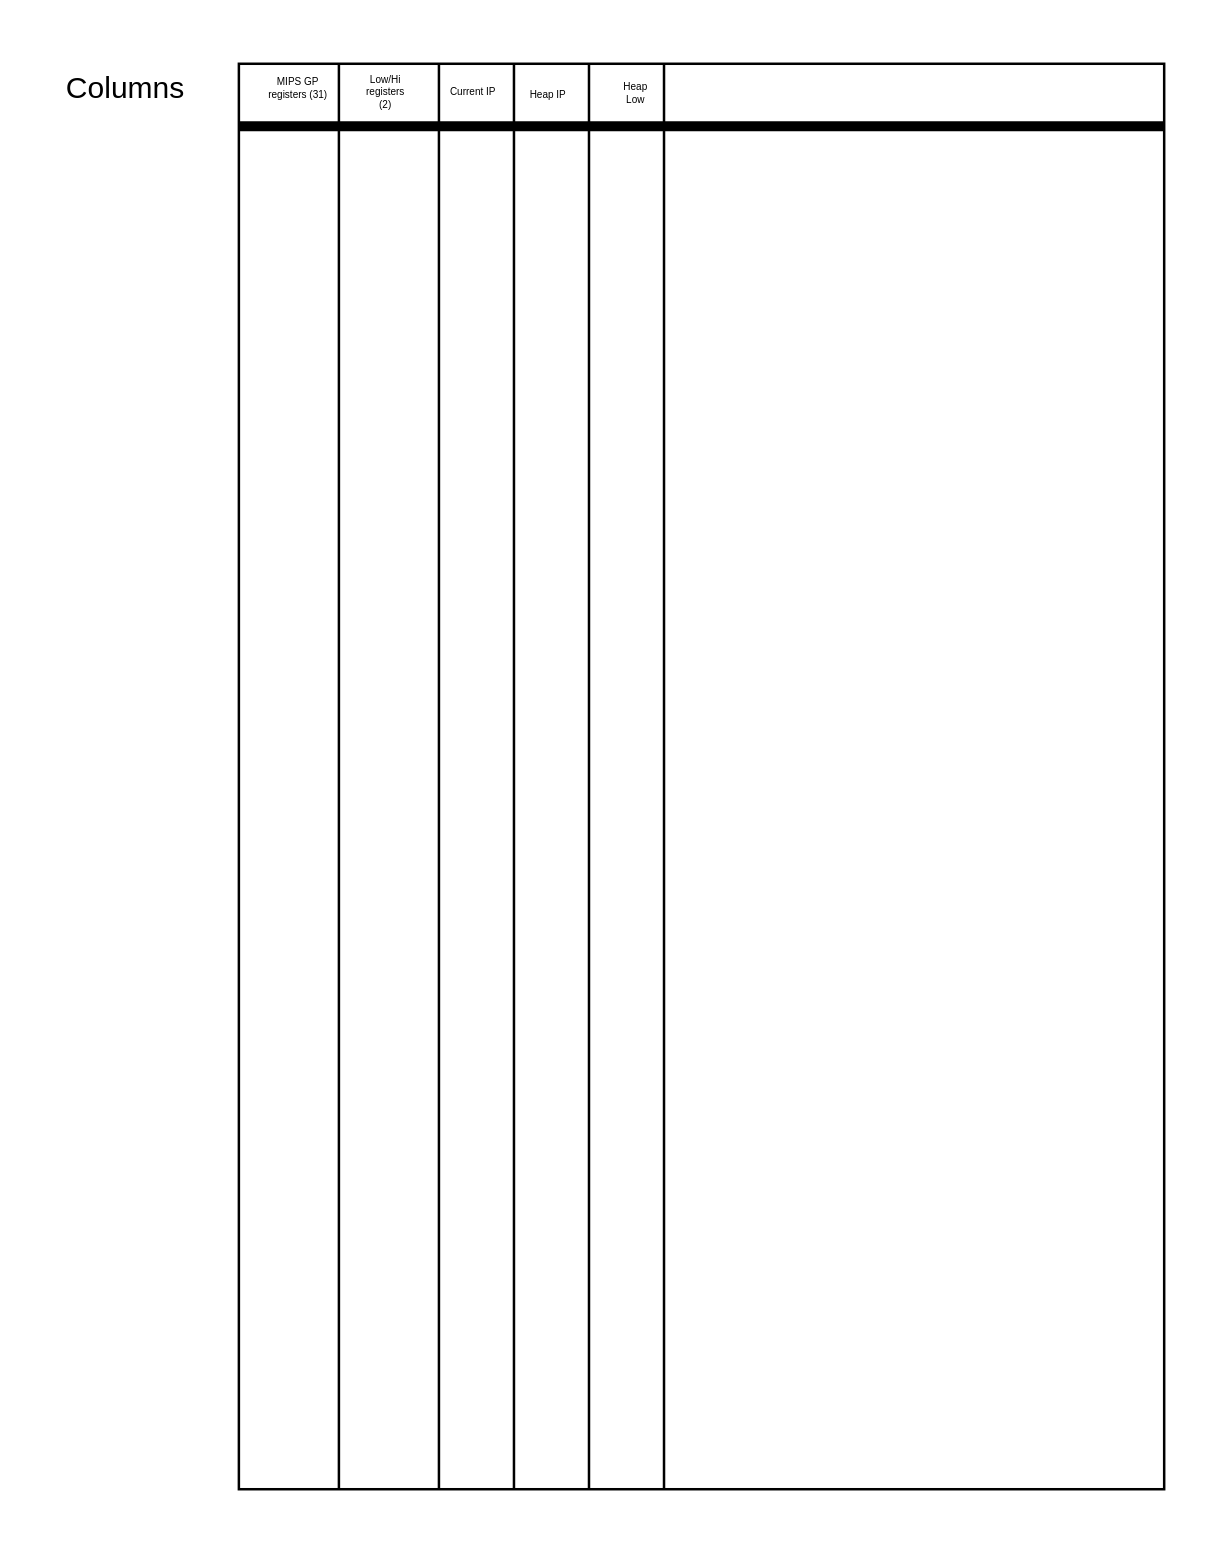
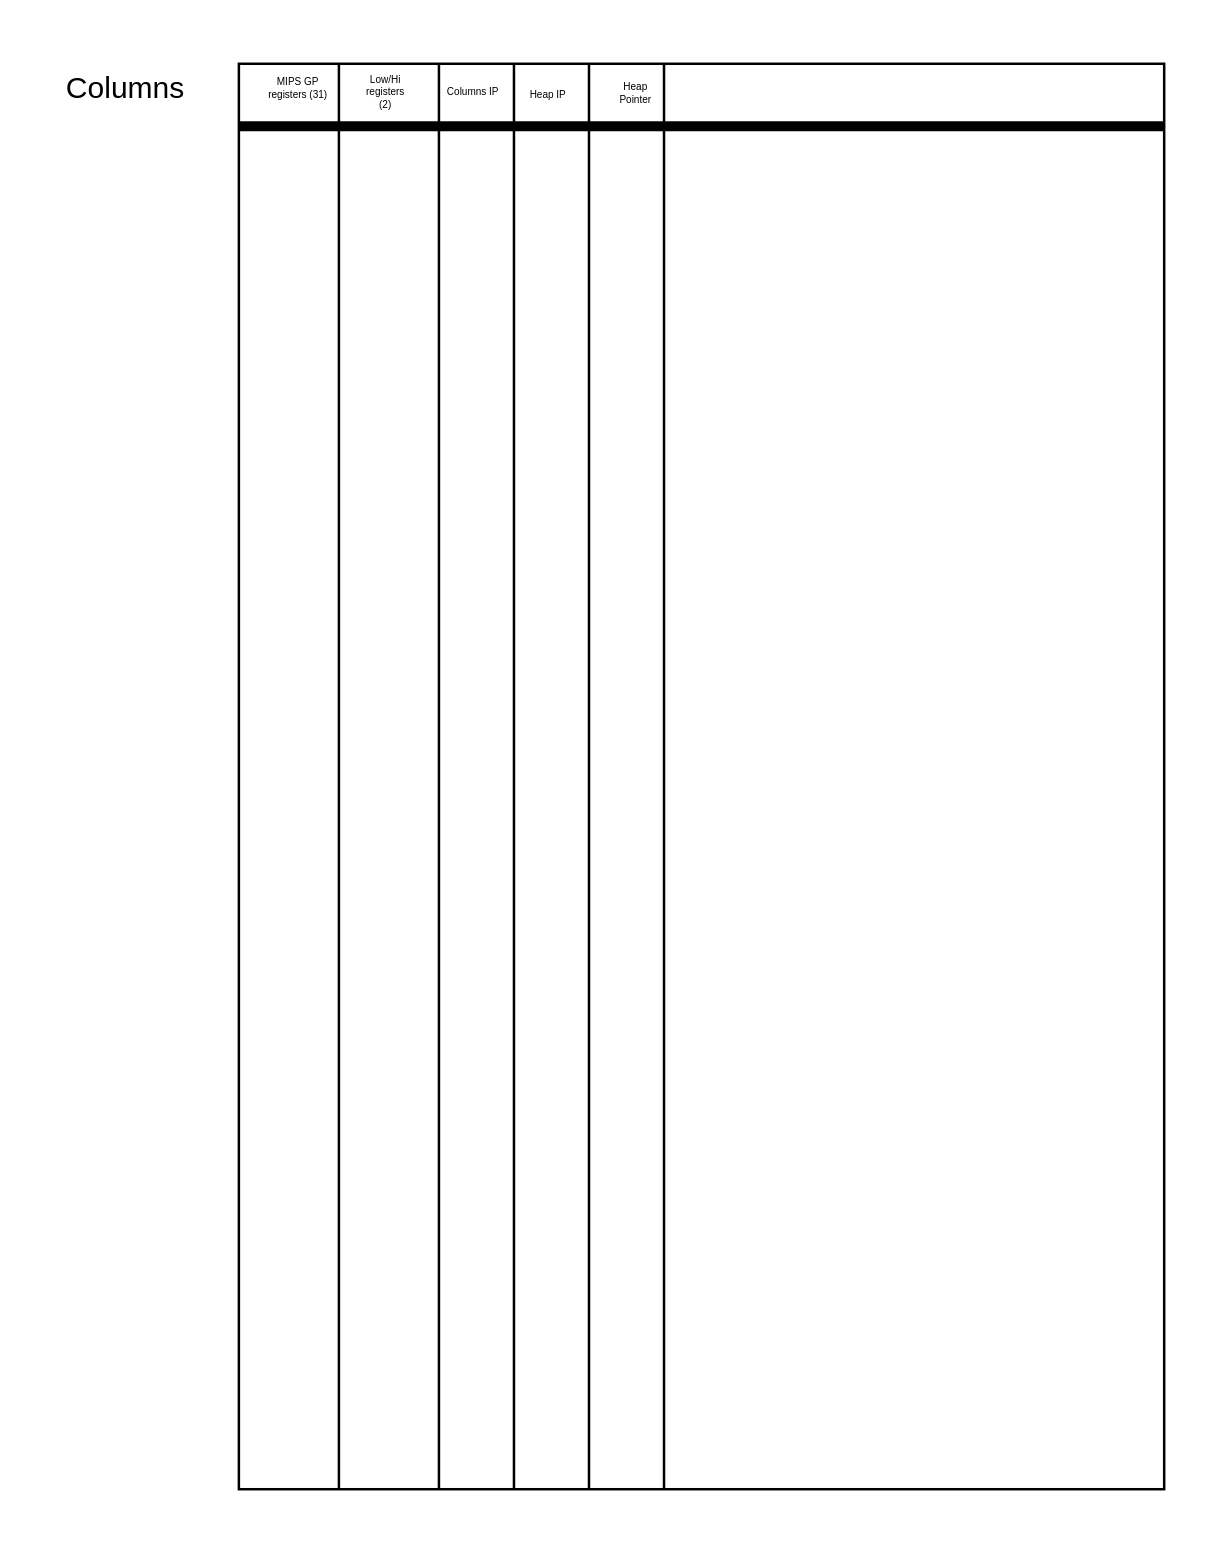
- <mxCell id="9" value="Current IP" style="text;html=1;strokeColor=none;fillColor=none;align=center;verticalAlign=middle;whiteSpace=wrap;rounded=0;fontSize=4;" vertex="1" parent="1"><mxGeometry x="175" y="32.5" width="27.68" height="8.84" as="geometry" /></mxCell>
+ <mxCell id="9" value="Columns IP" style="text;html=1;strokeColor=none;fillColor=none;align=center;verticalAlign=middle;whiteSpace=wrap;rounded=0;fontSize=4;" vertex="1" parent="1"><mxGeometry x="175" y="32.5" width="27.68" height="8.84" as="geometry" /></mxCell>
- <mxCell id="11" value="&lt;div&gt;Heap Low&lt;/div&gt;" style="text;html=1;strokeColor=none;fillColor=none;align=center;verticalAlign=middle;whiteSpace=wrap;rounded=0;fontSize=4;" vertex="1" parent="1"><mxGeometry x="245" y="32.5" width="17.68" height="8.84" as="geometry" /></mxCell>
+ <mxCell id="11" value="&lt;div&gt;Heap Pointer&lt;/div&gt;" style="text;html=1;strokeColor=none;fillColor=none;align=center;verticalAlign=middle;whiteSpace=wrap;rounded=0;fontSize=4;" vertex="1" parent="1"><mxGeometry x="245" y="32.5" width="17.68" height="8.84" as="geometry" /></mxCell>
